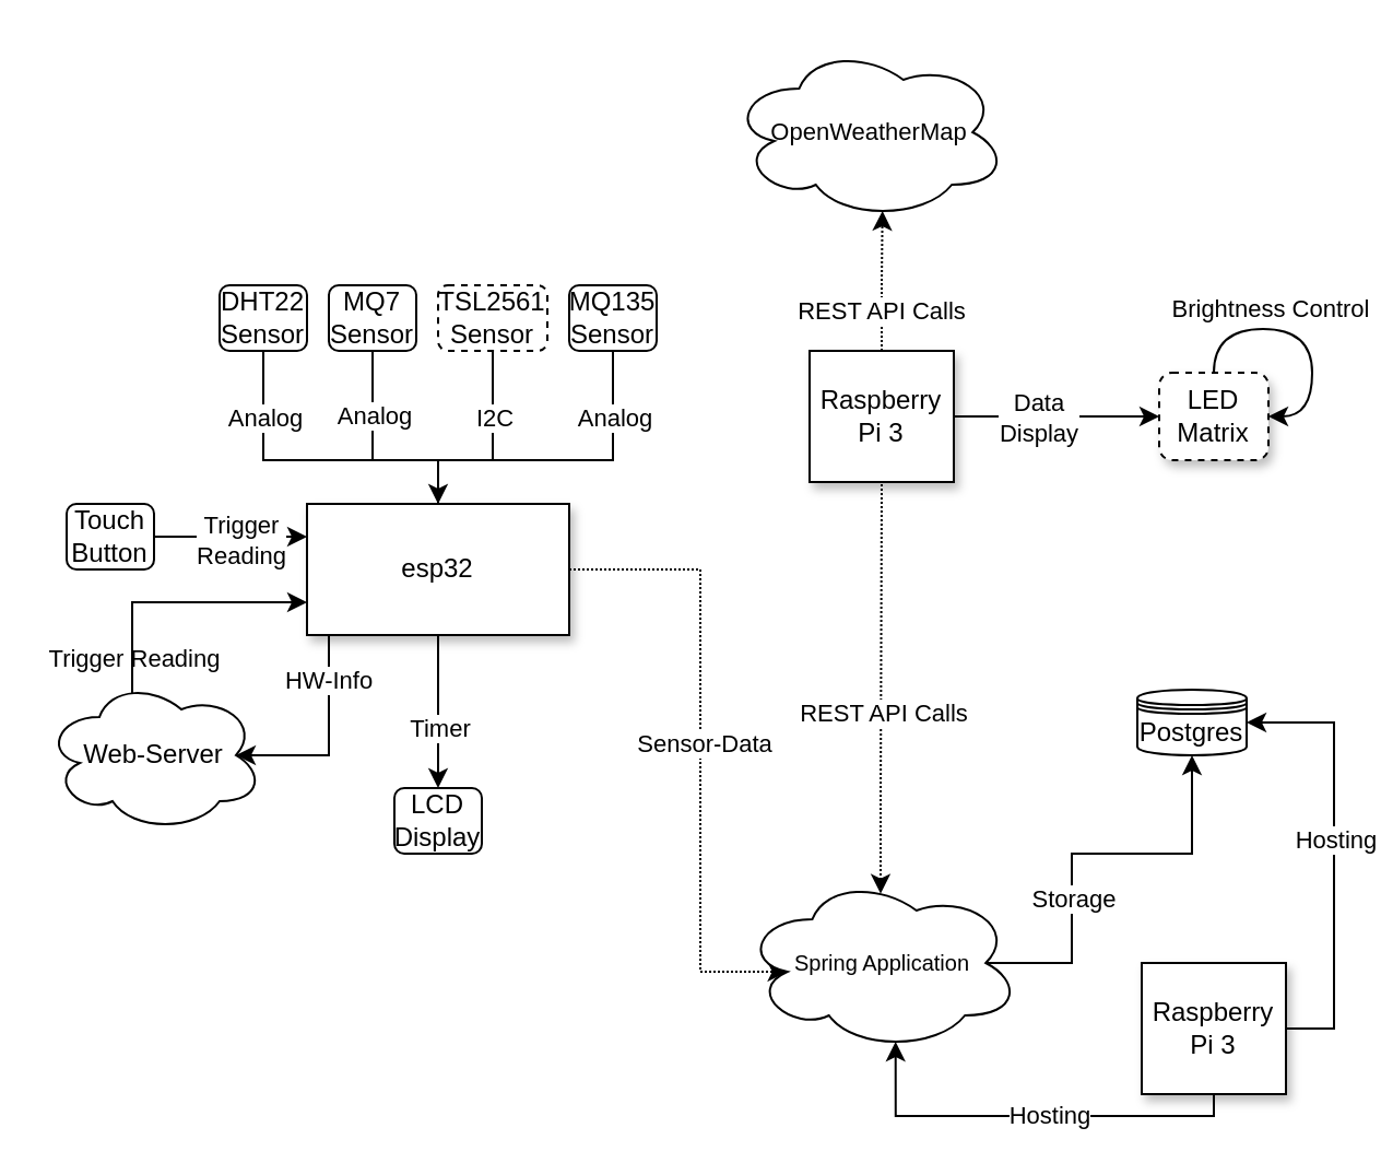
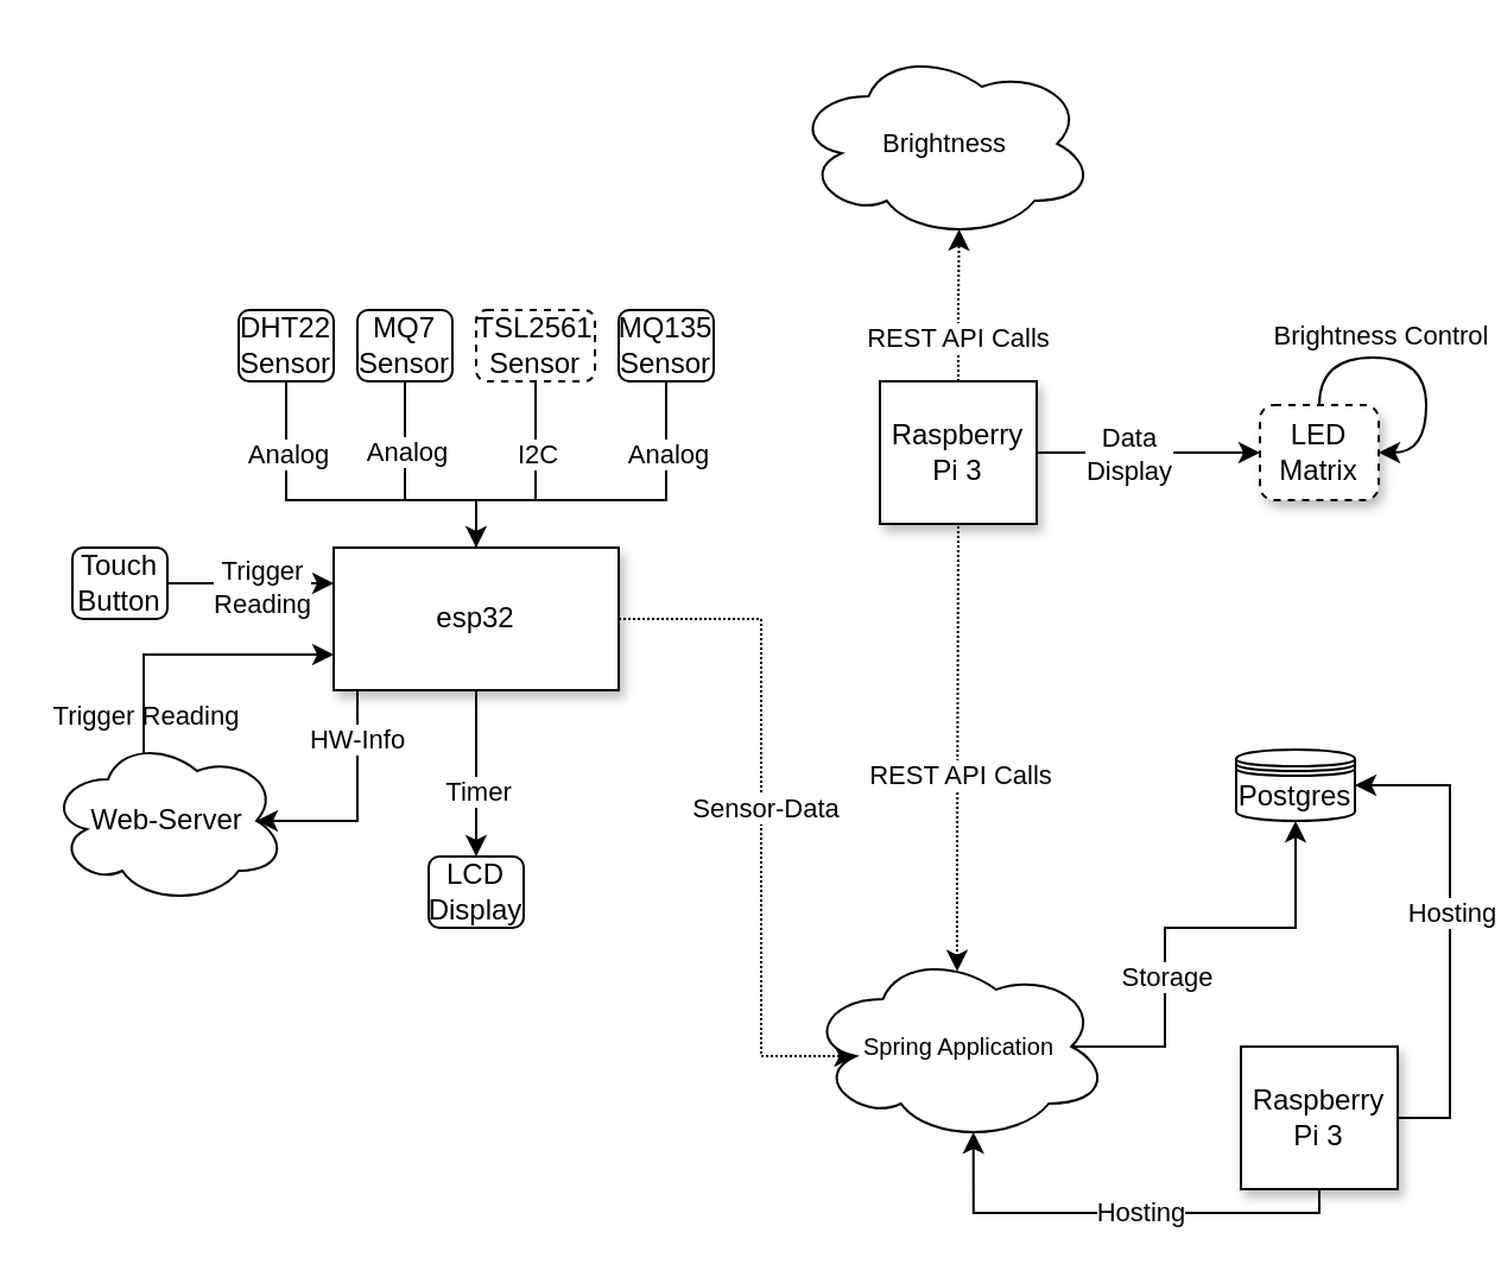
- <mxCell id="45" value="&lt;font style=&quot;font-size: 11px;&quot;&gt;OpenWeatherMap&lt;/font&gt;" style="ellipse;shape=cloud;whiteSpace=wrap;html=1;" vertex="1" parent="1"><mxGeometry x="333.5" y="20" width="127" height="80" as="geometry" /></mxCell>
+ <mxCell id="45" value="&lt;font style=&quot;font-size: 11px;&quot;&gt;Brightness&lt;/font&gt;" style="ellipse;shape=cloud;whiteSpace=wrap;html=1;" vertex="1" parent="1"><mxGeometry x="333.5" y="20" width="127" height="80" as="geometry" /></mxCell>
